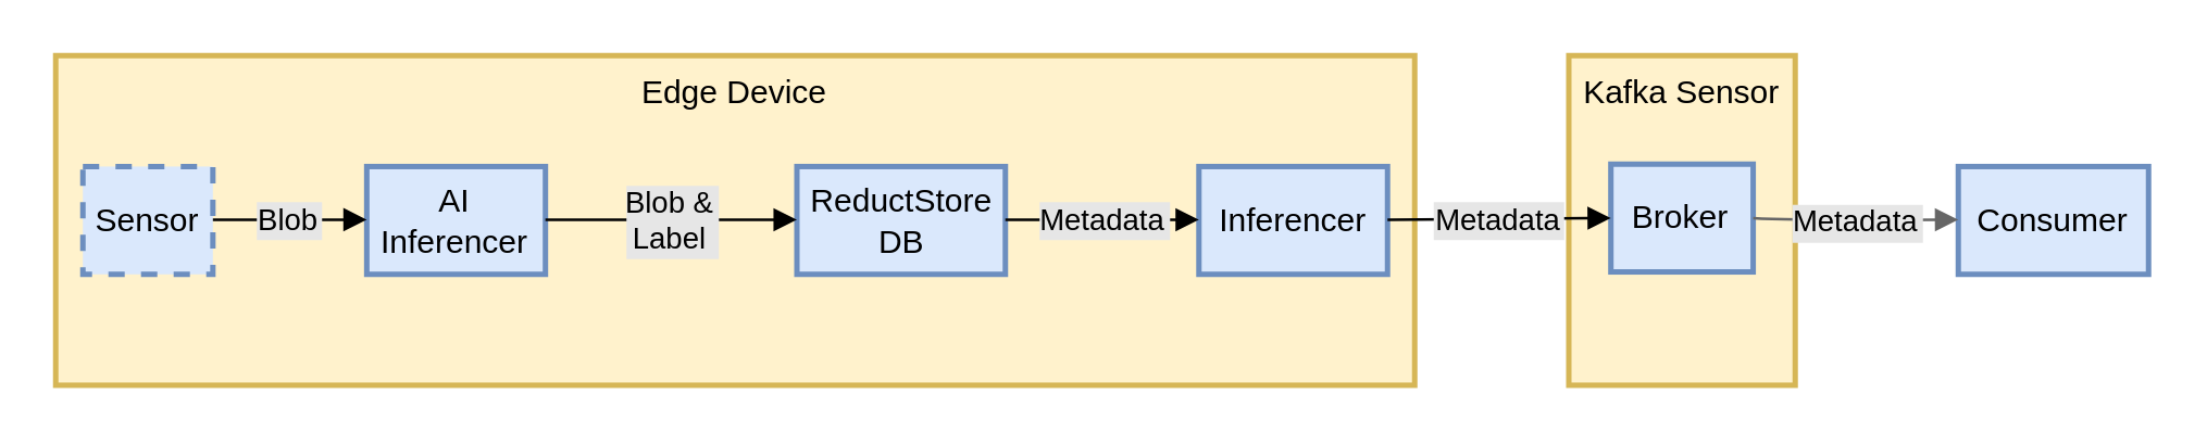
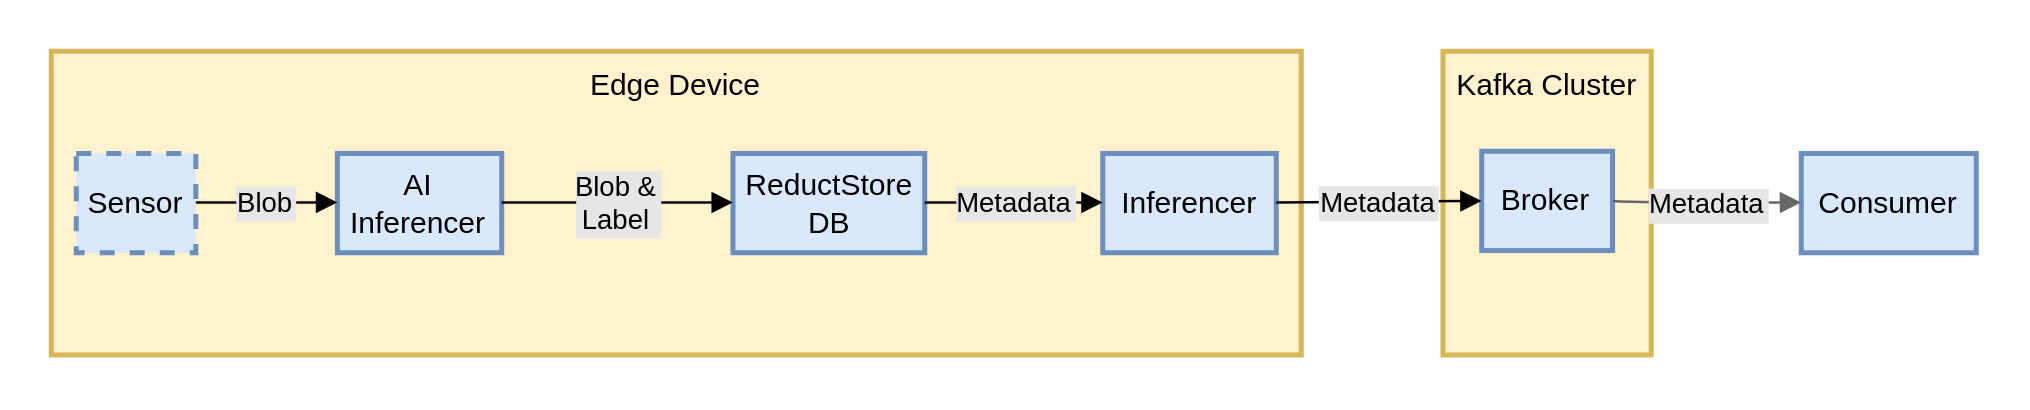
- <mxCell id="2" value="Kafka Sensor" style="whiteSpace=wrap;strokeWidth=2;verticalAlign=top;fillColor=#fff2cc;strokeColor=#d6b656;" vertex="1" parent="1"><mxGeometry x="576.7" y="20" width="83.3" height="121.48" as="geometry" /></mxCell>
+ <mxCell id="2" value="Kafka Cluster" style="whiteSpace=wrap;strokeWidth=2;verticalAlign=top;fillColor=#fff2cc;strokeColor=#d6b656;" vertex="1" parent="1"><mxGeometry x="576.7" y="20" width="83.3" height="121.48" as="geometry" /></mxCell>
